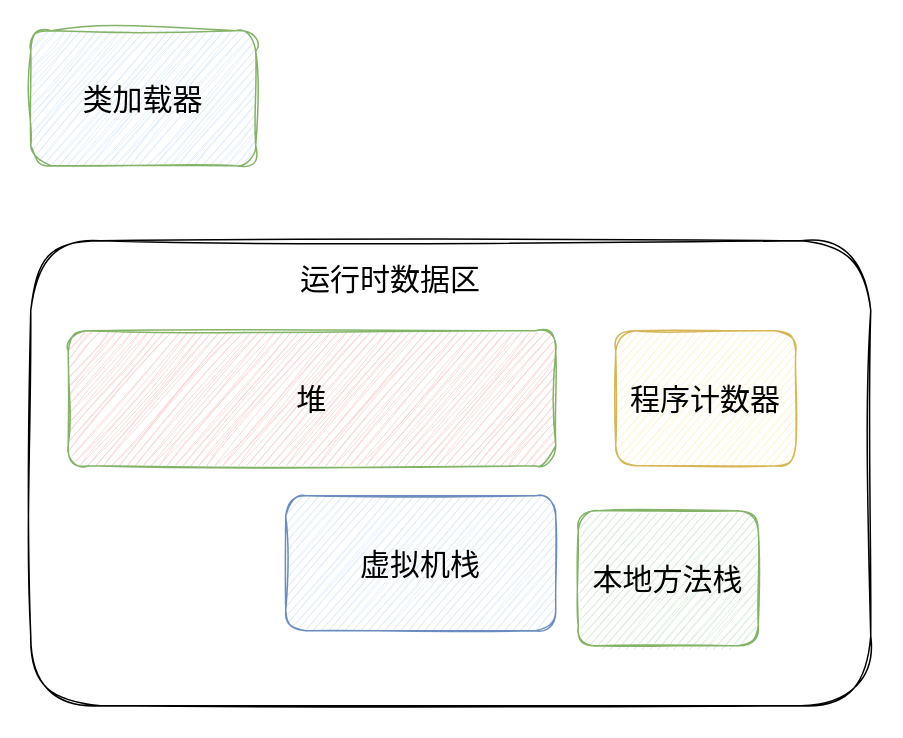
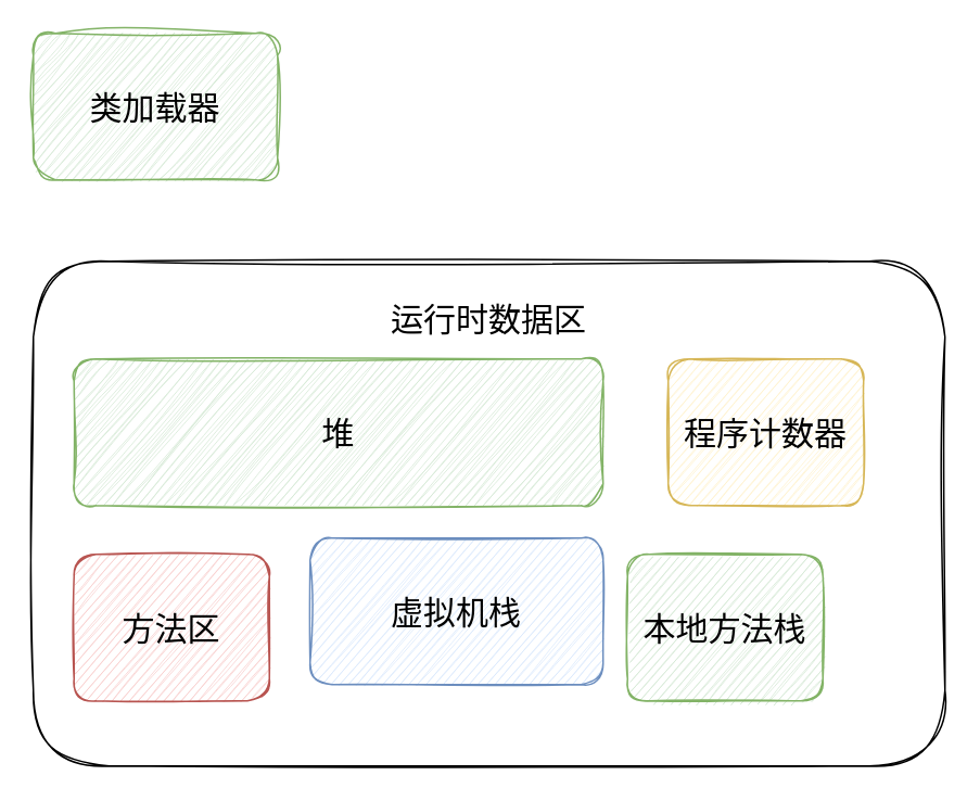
- <mxCell id="2" value="类加载器" style="rounded=1;whiteSpace=wrap;html=1;fillColor=#dae8fc;strokeColor=#82b366;sketch=1;curveFitting=1;jiggle=2;fontSize=20;" vertex="1" parent="1"><mxGeometry x="20" y="20" width="150" height="90" as="geometry" /></mxCell>
+ <mxCell id="2" value="类加载器" style="rounded=1;whiteSpace=wrap;html=1;fillColor=#d5e8d4;strokeColor=#82b366;sketch=1;curveFitting=1;jiggle=2;fontSize=20;" vertex="1" parent="1"><mxGeometry x="20" y="20" width="150" height="90" as="geometry" /></mxCell>
- <mxCell id="4" value="运行时数据区" style="text;html=1;strokeColor=none;fillColor=none;align=center;verticalAlign=middle;whiteSpace=wrap;rounded=1;fontSize=20;" vertex="1" parent="1"><mxGeometry x="165" y="170" width="190" height="30" as="geometry" /></mxCell>
+ <mxCell id="4" value="运行时数据区" style="text;html=1;strokeColor=none;fillColor=none;align=center;verticalAlign=middle;whiteSpace=wrap;rounded=1;fontSize=20;" vertex="1" parent="1"><mxGeometry x="205" y="180" width="190" height="30" as="geometry" /></mxCell>
- <mxCell id="5" value="堆" style="rounded=1;whiteSpace=wrap;html=1;fillColor=#f8cecc;strokeColor=#82b366;sketch=1;curveFitting=1;jiggle=2;fontSize=20;" vertex="1" parent="1"><mxGeometry x="45" y="220" width="325" height="90" as="geometry" /></mxCell>
+ <mxCell id="5" value="堆" style="rounded=1;whiteSpace=wrap;html=1;fillColor=#d5e8d4;strokeColor=#82b366;sketch=1;curveFitting=1;jiggle=2;fontSize=20;" vertex="1" parent="1"><mxGeometry x="45" y="220" width="325" height="90" as="geometry" /></mxCell>
+ <mxCell id="7" value="方法区" style="rounded=1;whiteSpace=wrap;html=1;sketch=1;fontSize=20;fillColor=#f8cecc;strokeColor=#b85450;" vertex="1" parent="1"><mxGeometry x="45" y="340" width="120" height="90" as="geometry" /></mxCell>
